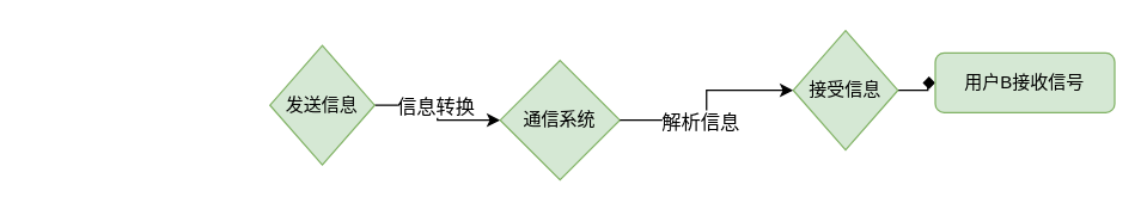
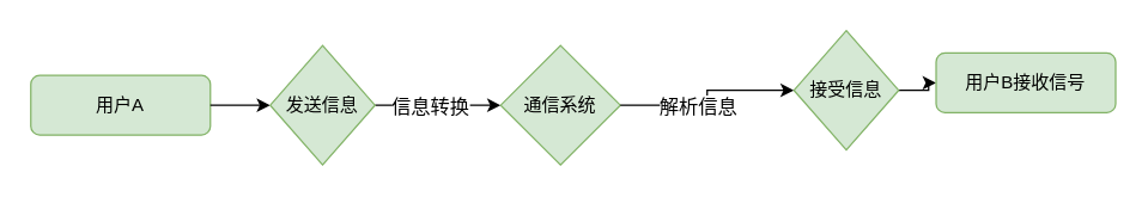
- <mxCell id="3" value="" style="edgeStyle=orthogonalEdgeStyle;rounded=0;orthogonalLoop=1;jettySize=auto;html=1;exitX=1;exitY=0.5;exitDx=0;exitDy=0;endArrow=diamond;" edge="1" parent="1" source="12" target="4"><mxGeometry relative="1" as="geometry"><mxPoint x="340" y="-200" as="targetPoint" /><mxPoint x="160" y="70" as="sourcePoint" /></mxGeometry></mxCell>
+ <mxCell id="3" value="" style="edgeStyle=orthogonalEdgeStyle;rounded=0;orthogonalLoop=1;jettySize=auto;html=1;exitX=1;exitY=0.5;exitDx=0;exitDy=0;" edge="1" parent="1" source="12" target="4"><mxGeometry relative="1" as="geometry"><mxPoint x="340" y="-200" as="targetPoint" /><mxPoint x="160" y="70" as="sourcePoint" /></mxGeometry></mxCell>
+ <mxCell id="2" value="用户A" style="rounded=1;whiteSpace=wrap;html=1;fontSize=12;glass=0;strokeWidth=1;shadow=0;fillColor=#d5e8d4;strokeColor=#82b366;" parent="1" vertex="1"><mxGeometry x="20" y="50" width="120" height="40" as="geometry" /></mxCell>
+ <mxCell id="8" value="" style="edgeStyle=orthogonalEdgeStyle;rounded=0;orthogonalLoop=1;jettySize=auto;html=1;exitX=1;exitY=0.5;exitDx=0;exitDy=0;" edge="1" parent="1" source="2" target="9"><mxGeometry relative="1" as="geometry"><mxPoint x="320" y="70" as="targetPoint" /><mxPoint x="90" y="70" as="sourcePoint" /><Array as="points"><mxPoint x="220" y="70" /><mxPoint x="220" y="70" /></Array></mxGeometry></mxCell>
- <mxCell id="7" value="通信系统" style="rhombus;whiteSpace=wrap;html=1;fillColor=#d5e8d4;strokeColor=#82b366;" vertex="1" parent="1"><mxGeometry x="334" y="40" width="80" height="80" as="geometry" /></mxCell>
+ <mxCell id="7" value="通信系统" style="rhombus;whiteSpace=wrap;html=1;fillColor=#d5e8d4;strokeColor=#82b366;" vertex="1" parent="1"><mxGeometry x="334" y="30" width="80" height="80" as="geometry" /></mxCell>
